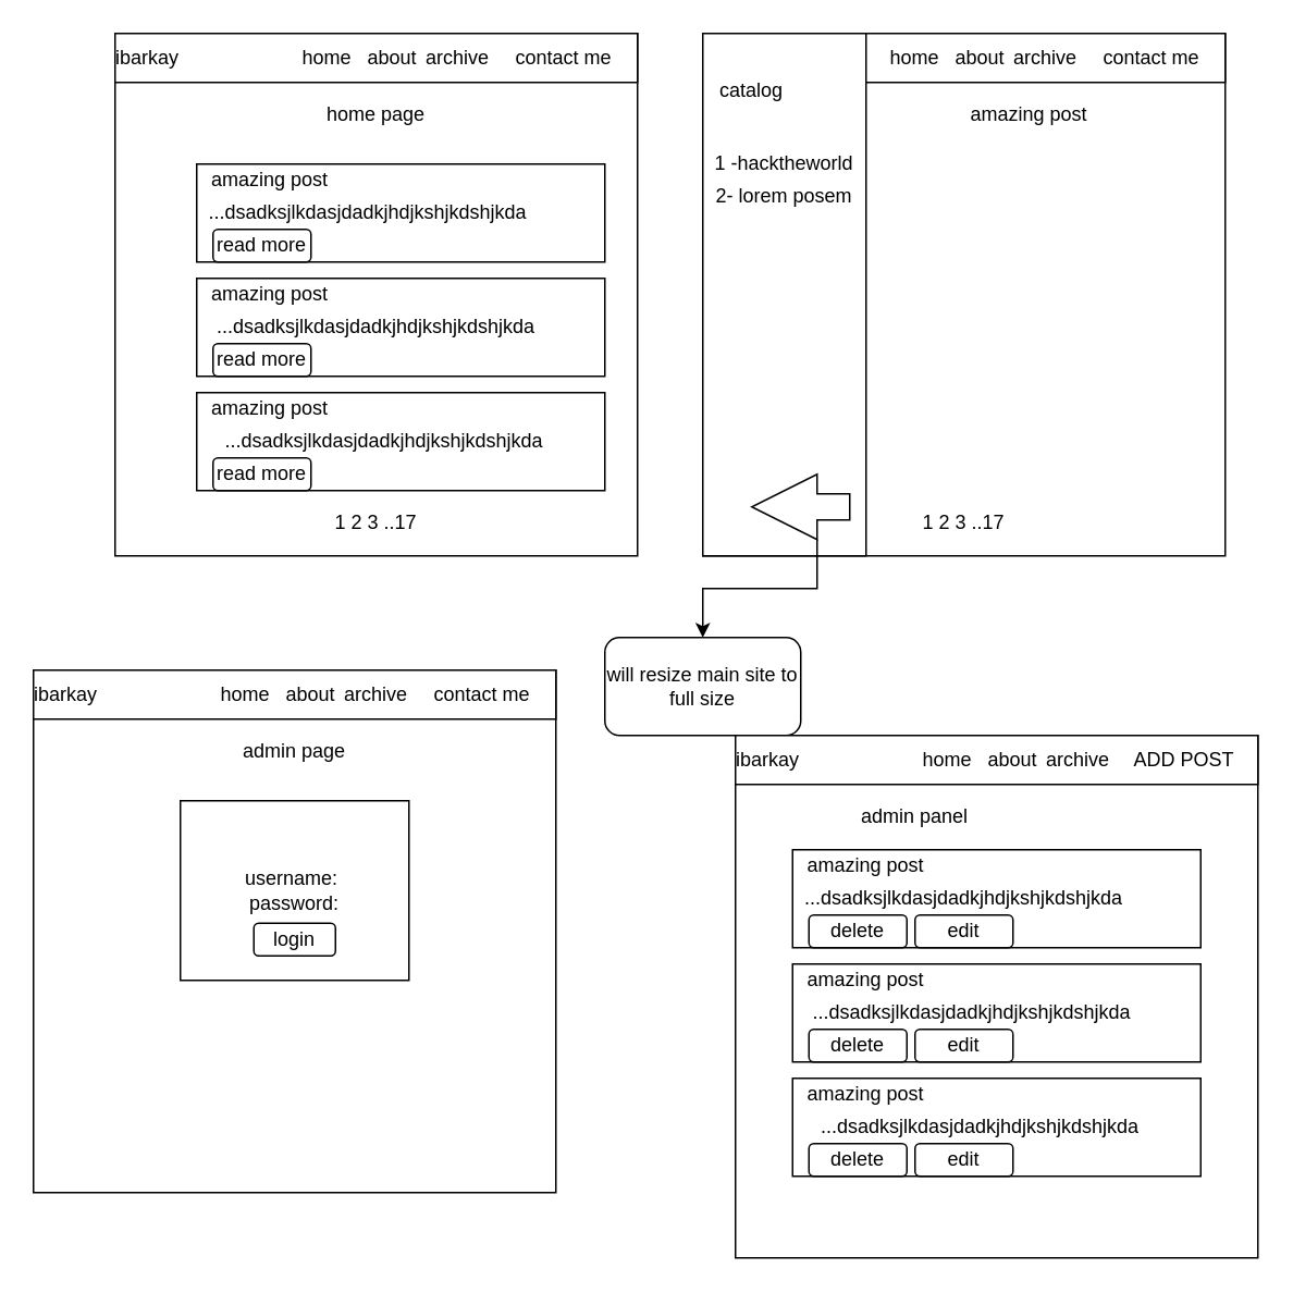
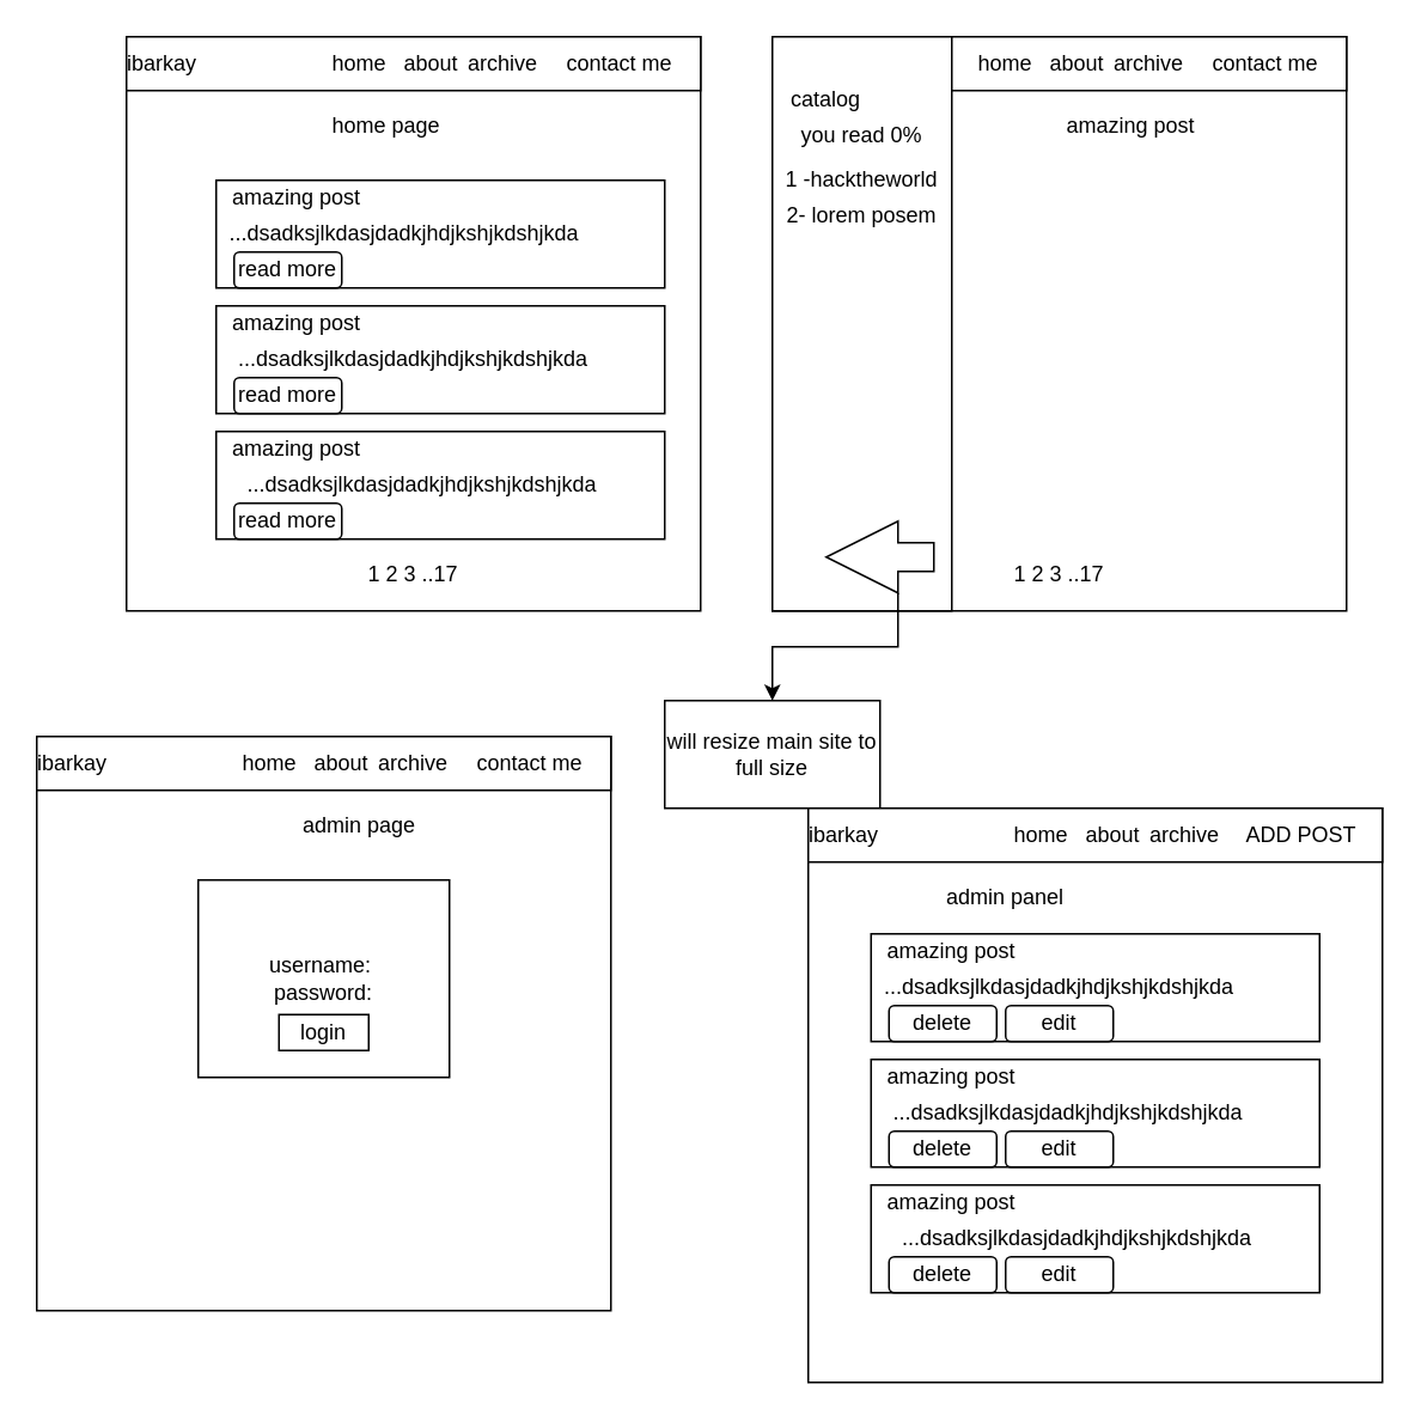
- <mxCell id="16" value="home page" style="text;html=1;strokeColor=none;fillColor=none;align=center;verticalAlign=middle;whiteSpace=wrap;rounded=0;" vertex="1" parent="1"><mxGeometry x="190" y="60" width="80" height="20" as="geometry" /></mxCell>
+ <mxCell id="16" value="home page" style="text;html=1;strokeColor=none;fillColor=none;align=center;verticalAlign=middle;whiteSpace=wrap;rounded=0;" vertex="1" parent="1"><mxGeometry x="175" y="60" width="80" height="20" as="geometry" /></mxCell>
+ <mxCell id="34" value="you read 0%" style="text;html=1;strokeColor=none;fillColor=none;align=center;verticalAlign=middle;whiteSpace=wrap;rounded=0;" vertex="1" parent="1"><mxGeometry x="440" y="65" width="80" height="20" as="geometry" /></mxCell>
- <mxCell id="39" value="will resize main site to full size" style="whiteSpace=wrap;html=1;rounded=1;" vertex="1" parent="1"><mxGeometry x="370" y="390" width="120" height="60" as="geometry" /></mxCell>
+ <mxCell id="39" value="will resize main site to full size" style="rounded=0;whiteSpace=wrap;html=1;" vertex="1" parent="1"><mxGeometry x="370" y="390" width="120" height="60" as="geometry" /></mxCell>
- <mxCell id="47" value="admin page" style="text;html=1;strokeColor=none;fillColor=none;align=center;verticalAlign=middle;whiteSpace=wrap;rounded=0;" vertex="1" parent="1"><mxGeometry x="140" y="450" width="80" height="20" as="geometry" /></mxCell>
+ <mxCell id="47" value="admin page" style="text;html=1;strokeColor=none;fillColor=none;align=center;verticalAlign=middle;whiteSpace=wrap;rounded=0;" vertex="1" parent="1"><mxGeometry x="160" y="450" width="80" height="20" as="geometry" /></mxCell>
- <mxCell id="49" value="login" style="rounded=1;whiteSpace=wrap;html=1;" vertex="1" parent="1"><mxGeometry x="155" y="565" width="50" height="20" as="geometry" /></mxCell>
+ <mxCell id="49" value="login" style="whiteSpace=wrap;html=1;rounded=0;" vertex="1" parent="1"><mxGeometry x="155" y="565" width="50" height="20" as="geometry" /></mxCell>
